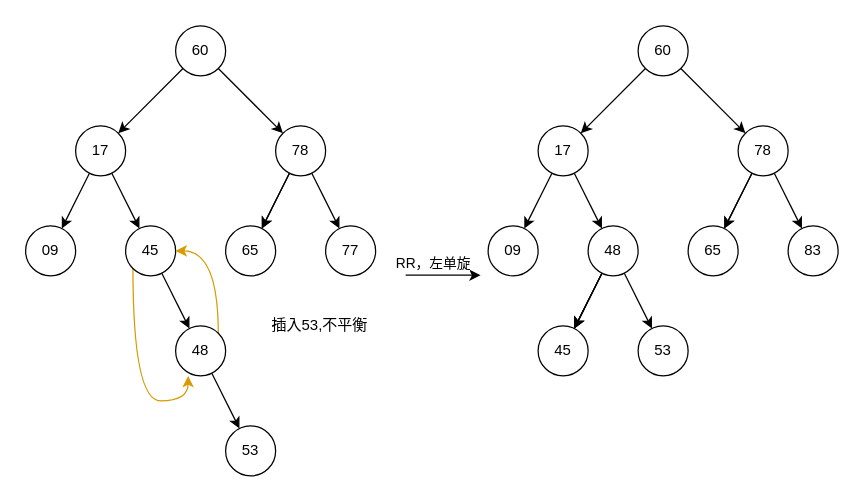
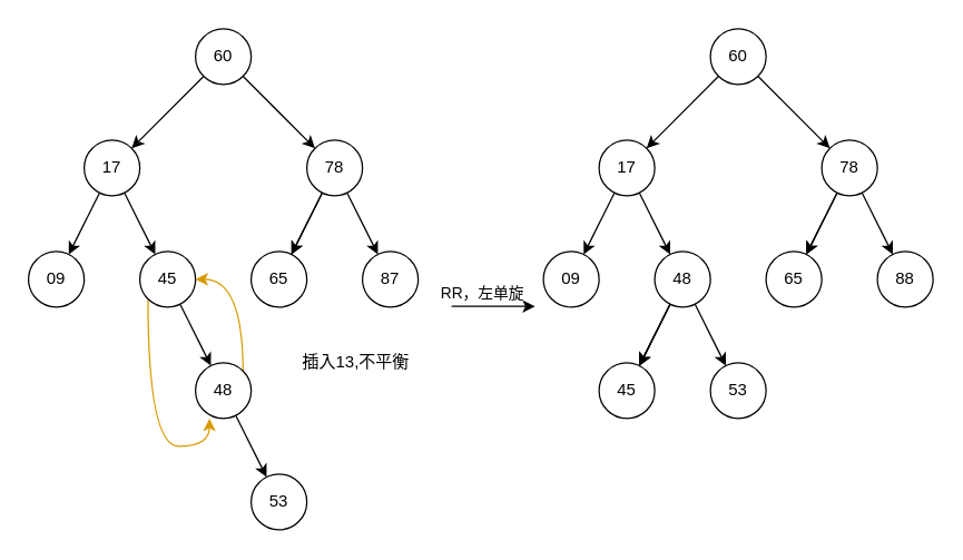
- <mxCell id="17" value="77" style="ellipse;whiteSpace=wrap;html=1;aspect=fixed;" parent="1" vertex="1"><mxGeometry x="260" y="180" width="40" height="40" as="geometry" /></mxCell>
+ <mxCell id="17" value="87" style="ellipse;whiteSpace=wrap;html=1;aspect=fixed;" parent="1" vertex="1"><mxGeometry x="260" y="180" width="40" height="40" as="geometry" /></mxCell>
- <mxCell id="38" value="83" style="ellipse;whiteSpace=wrap;html=1;aspect=fixed;" parent="1" vertex="1"><mxGeometry x="630" y="180" width="40" height="40" as="geometry" /></mxCell>
+ <mxCell id="38" value="88" style="ellipse;whiteSpace=wrap;html=1;aspect=fixed;" parent="1" vertex="1"><mxGeometry x="630" y="180" width="40" height="40" as="geometry" /></mxCell>
- <mxCell id="18" value="插入53,不平衡" style="text;html=1;align=center;verticalAlign=middle;resizable=0;points=[];autosize=1;strokeColor=none;fillColor=none;" parent="1" vertex="1"><mxGeometry x="210" y="250" width="90" height="20" as="geometry" /></mxCell>
+ <mxCell id="18" value="插入13,不平衡" style="text;html=1;align=center;verticalAlign=middle;resizable=0;points=[];autosize=1;strokeColor=none;fillColor=none;" parent="1" vertex="1"><mxGeometry x="210" y="250" width="90" height="20" as="geometry" /></mxCell>
